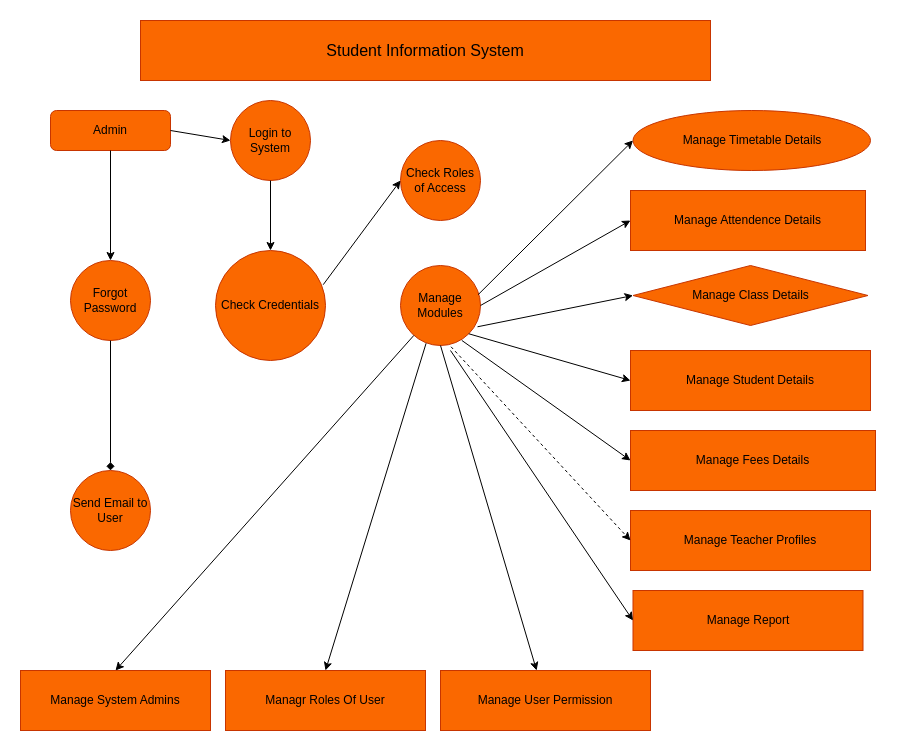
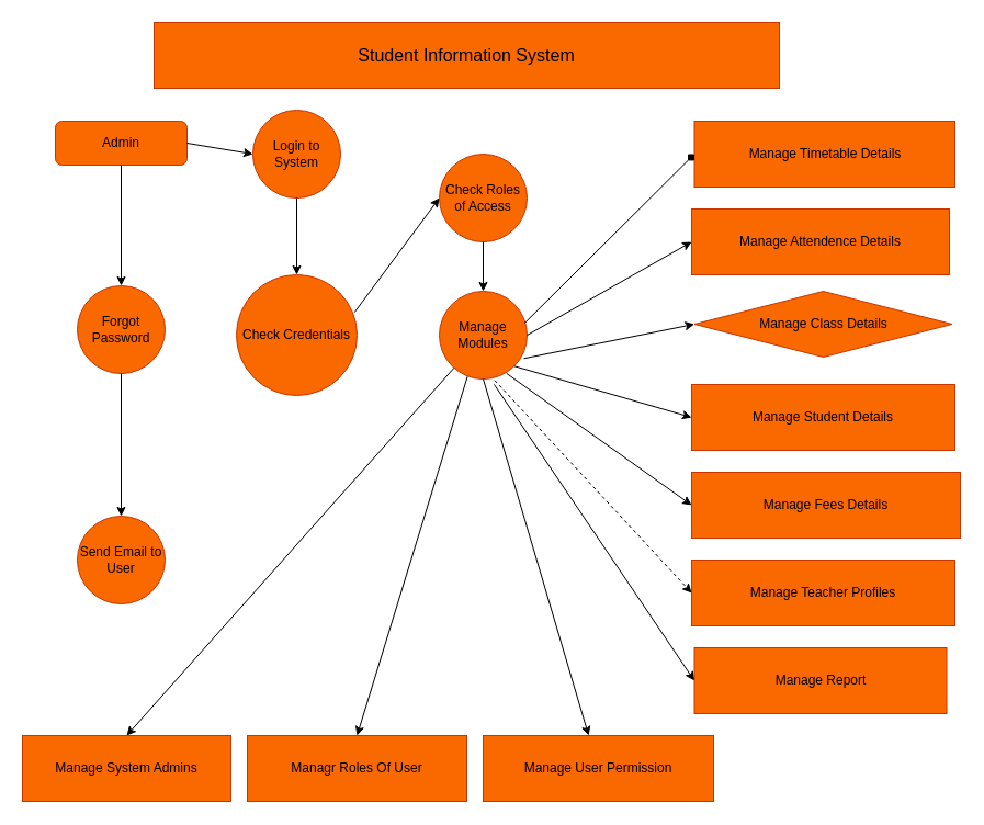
- <mxCell id="5" value="Manage Timetable Details" style="ellipse;whiteSpace=wrap;html=1;fillColor=#fa6800;fontColor=#000000;strokeColor=#C73500;" vertex="1" parent="1"><mxGeometry x="632.5" y="110" width="237.5" height="60" as="geometry" /></mxCell>
+ <mxCell id="5" value="Manage Timetable Details" style="rounded=0;whiteSpace=wrap;html=1;fillColor=#fa6800;fontColor=#000000;strokeColor=#C73500;" vertex="1" parent="1"><mxGeometry x="632.5" y="110" width="237.5" height="60" as="geometry" /></mxCell>
- <mxCell id="24" value="" style="endArrow=classic;html=1;rounded=0;exitX=0.971;exitY=0.364;exitDx=0;exitDy=0;entryX=0;entryY=0.5;entryDx=0;entryDy=0;exitPerimeter=0;" edge="1" parent="1" source="4" target="5"><mxGeometry width="50" height="50" relative="1" as="geometry"><mxPoint x="400" y="320" as="sourcePoint" /><mxPoint x="450" y="270" as="targetPoint" /></mxGeometry></mxCell>
+ <mxCell id="24" value="" style="endArrow=diamond;html=1;rounded=0;exitX=0.971;exitY=0.364;exitDx=0;exitDy=0;entryX=0;entryY=0.5;entryDx=0;entryDy=0;exitPerimeter=0;" edge="1" parent="1" source="4" target="5"><mxGeometry width="50" height="50" relative="1" as="geometry"><mxPoint x="400" y="320" as="sourcePoint" /><mxPoint x="450" y="270" as="targetPoint" /></mxGeometry></mxCell>
+ <mxCell id="32" value="" style="endArrow=classic;html=1;rounded=0;exitX=0.5;exitY=1;exitDx=0;exitDy=0;entryX=0.5;entryY=0;entryDx=0;entryDy=0;" edge="1" parent="1" source="27" target="4"><mxGeometry width="50" height="50" relative="1" as="geometry"><mxPoint x="400" y="210" as="sourcePoint" /><mxPoint x="450" y="160" as="targetPoint" /></mxGeometry></mxCell>
- <mxCell id="15" value="" style="endArrow=diamond;html=1;rounded=0;exitX=0.5;exitY=1;exitDx=0;exitDy=0;entryX=0.5;entryY=0;entryDx=0;entryDy=0;" edge="1" parent="1" source="2" target="11"><mxGeometry width="50" height="50" relative="1" as="geometry"><mxPoint x="400" y="520" as="sourcePoint" /><mxPoint x="450" y="470" as="targetPoint" /></mxGeometry></mxCell>
+ <mxCell id="15" value="" style="endArrow=classic;html=1;rounded=0;exitX=0.5;exitY=1;exitDx=0;exitDy=0;entryX=0.5;entryY=0;entryDx=0;entryDy=0;" edge="1" parent="1" source="2" target="11"><mxGeometry width="50" height="50" relative="1" as="geometry"><mxPoint x="400" y="520" as="sourcePoint" /><mxPoint x="450" y="470" as="targetPoint" /></mxGeometry></mxCell>
